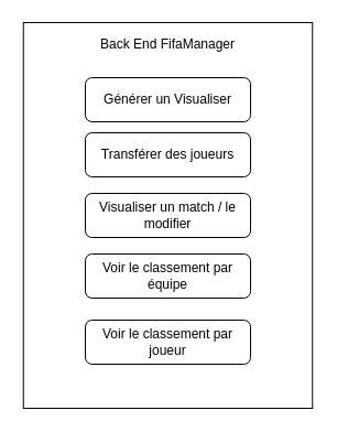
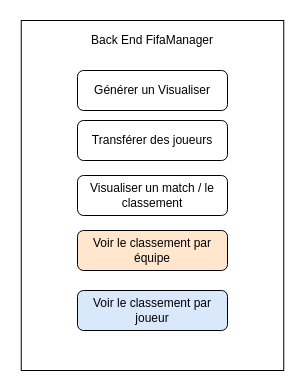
- <mxCell id="6" value="Visualiser un match / le modifier" style="rounded=1;whiteSpace=wrap;html=1;" vertex="1" parent="1"><mxGeometry x="77" y="175" width="150" height="40" as="geometry" /></mxCell>
+ <mxCell id="6" value="Visualiser un match / le classement" style="rounded=1;whiteSpace=wrap;html=1;" vertex="1" parent="1"><mxGeometry x="77" y="175" width="150" height="40" as="geometry" /></mxCell>
- <mxCell id="7" value="Voir le classement par équipe" style="rounded=1;whiteSpace=wrap;html=1;" vertex="1" parent="1"><mxGeometry x="77" y="230" width="150" height="40" as="geometry" /></mxCell>
+ <mxCell id="7" value="Voir le classement par équipe" style="rounded=1;whiteSpace=wrap;html=1;fillColor=#ffe6cc;" vertex="1" parent="1"><mxGeometry x="77" y="230" width="150" height="40" as="geometry" /></mxCell>
- <mxCell id="8" value="Voir le classement par joueur" style="rounded=1;whiteSpace=wrap;html=1;" vertex="1" parent="1"><mxGeometry x="77" y="290" width="150" height="40" as="geometry" /></mxCell>
+ <mxCell id="8" value="Voir le classement par joueur" style="rounded=1;whiteSpace=wrap;html=1;fillColor=#dae8fc;" vertex="1" parent="1"><mxGeometry x="77" y="290" width="150" height="40" as="geometry" /></mxCell>
